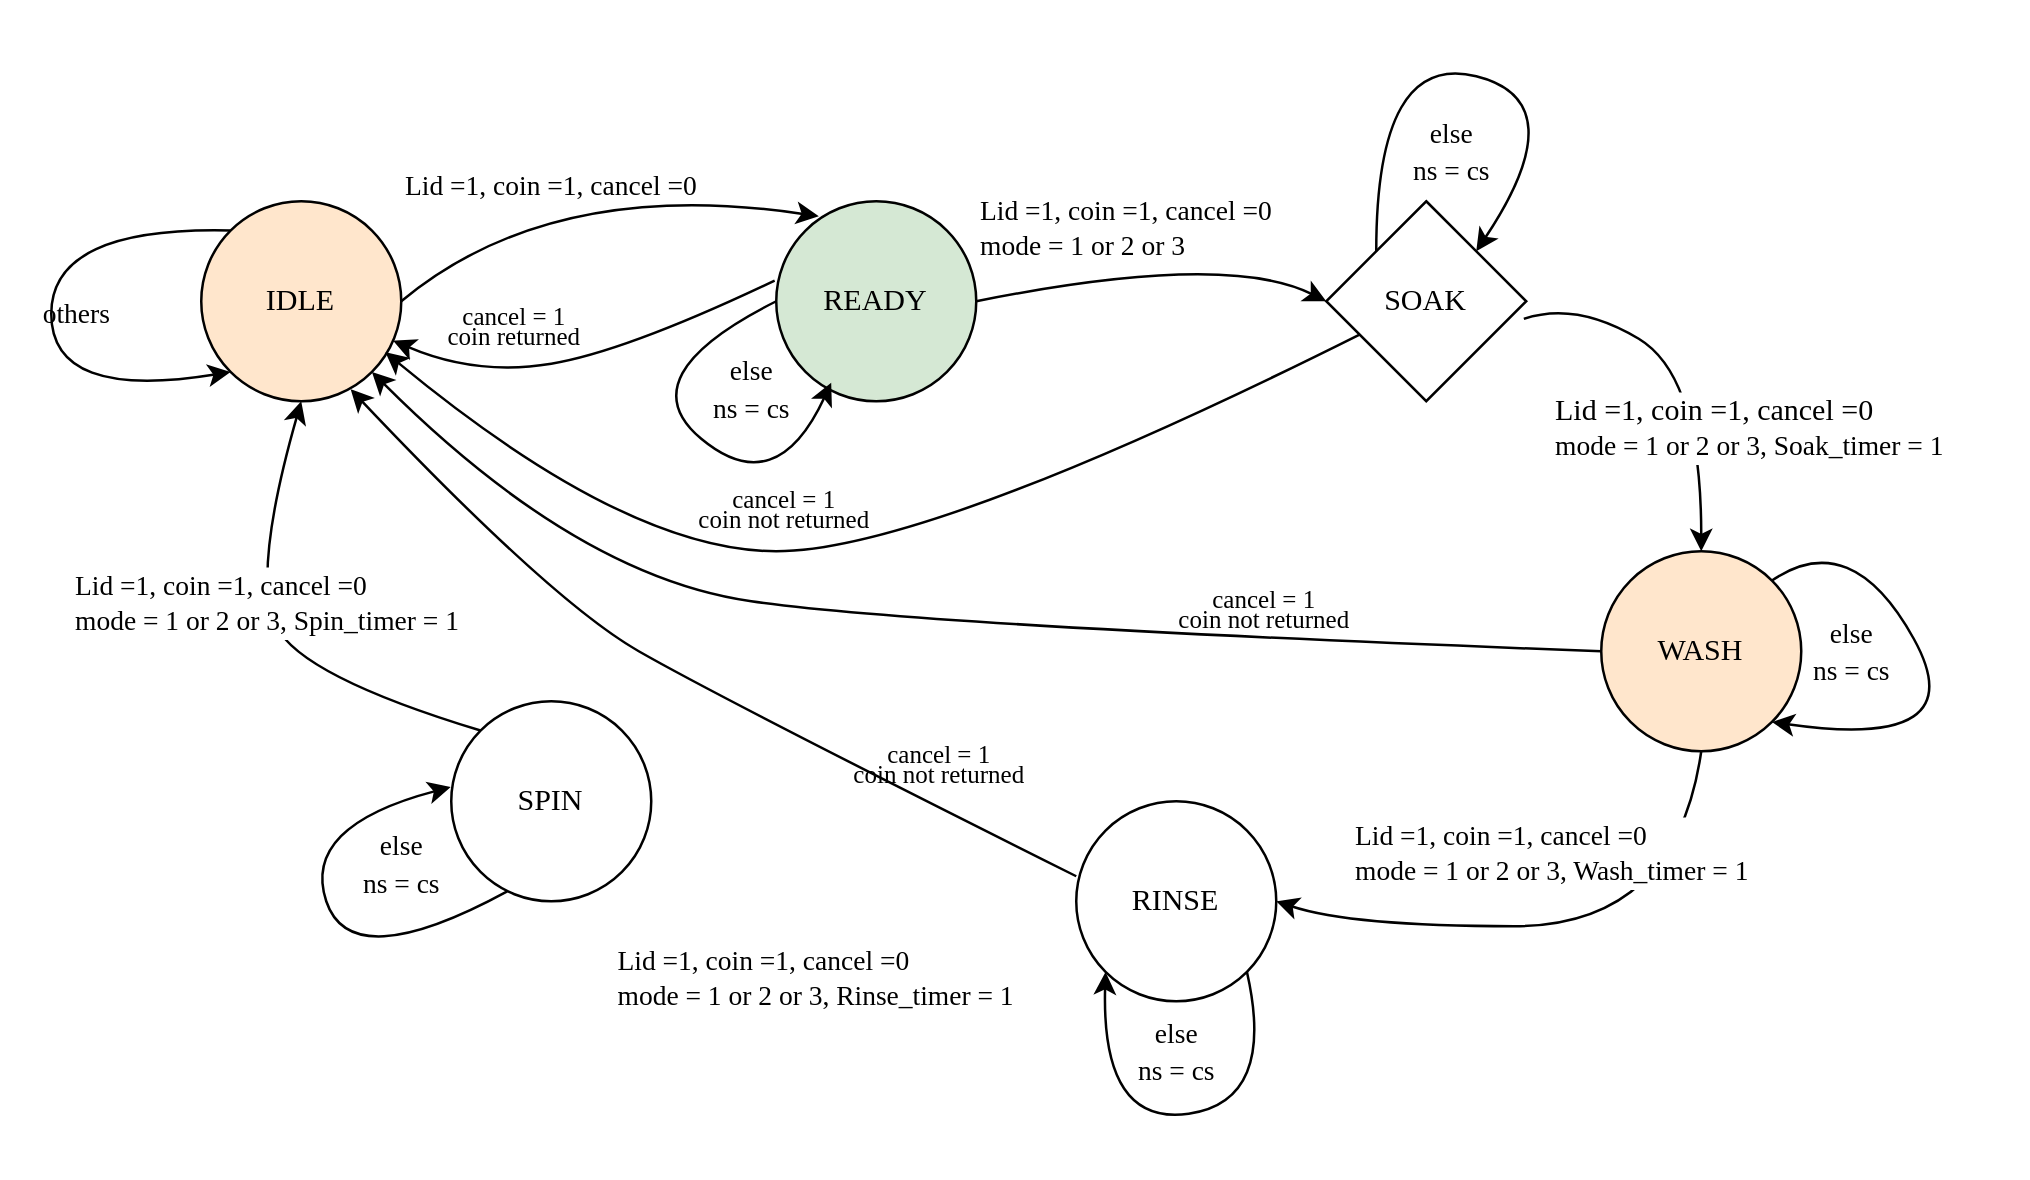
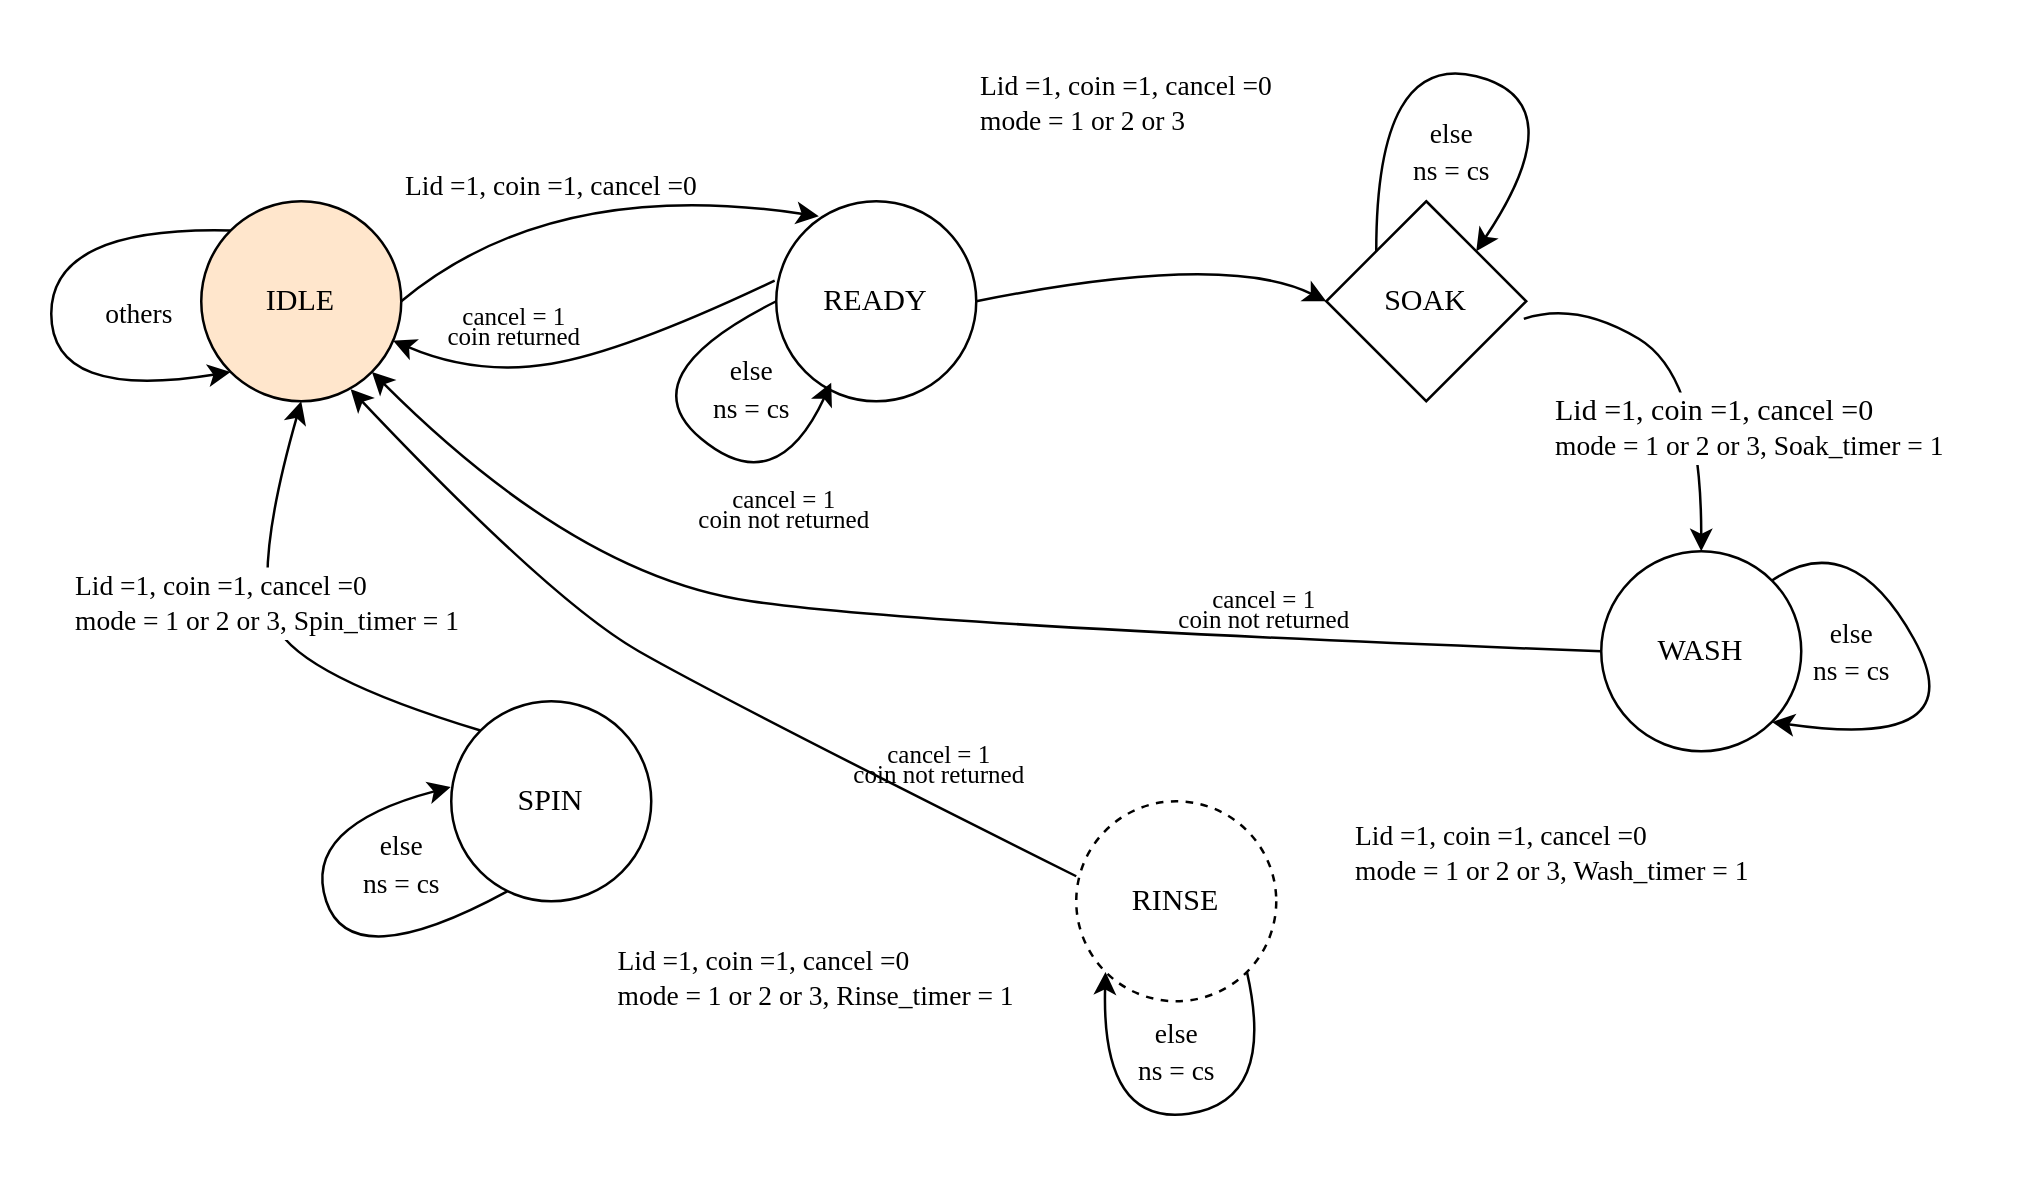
- <mxCell id="11" value="&lt;span style=&quot;font-size: 11px; font-style: normal; font-variant-ligatures: normal; font-variant-caps: normal; font-weight: 400; letter-spacing: normal; orphans: 2; text-align: center; text-indent: 0px; text-transform: none; widows: 2; word-spacing: 0px; -webkit-text-stroke-width: 0px; text-decoration-thickness: initial; text-decoration-style: initial; text-decoration-color: initial; float: none; display: inline !important;&quot;&gt;Lid =1, coin =1, cancel =0&lt;br style=&quot;border-color: var(--border-color);&quot;&gt;mode = 1 or 2 or 3&lt;br&gt;&lt;/span&gt;" style="text;whiteSpace=wrap;html=1;fontFamily=Montserrat;fontSource=https%3A%2F%2Ffonts.googleapis.com%2Fcss%3Ffamily%3DMontserrat;fontColor=default;labelBackgroundColor=default;" parent="1" vertex="1"><mxGeometry x="390" y="70" width="140" height="40" as="geometry" /></mxCell>
+ <mxCell id="11" value="&lt;span style=&quot;font-size: 11px; font-style: normal; font-variant-ligatures: normal; font-variant-caps: normal; font-weight: 400; letter-spacing: normal; orphans: 2; text-align: center; text-indent: 0px; text-transform: none; widows: 2; word-spacing: 0px; -webkit-text-stroke-width: 0px; text-decoration-thickness: initial; text-decoration-style: initial; text-decoration-color: initial; float: none; display: inline !important;&quot;&gt;Lid =1, coin =1, cancel =0&lt;br style=&quot;border-color: var(--border-color);&quot;&gt;mode = 1 or 2 or 3&lt;br&gt;&lt;/span&gt;" style="text;whiteSpace=wrap;html=1;fontFamily=Montserrat;fontSource=https%3A%2F%2Ffonts.googleapis.com%2Fcss%3Ffamily%3DMontserrat;fontColor=default;labelBackgroundColor=default;" parent="1" vertex="1"><mxGeometry x="390" y="20" width="140" height="40" as="geometry" /></mxCell>
- <mxCell id="4" value="READY" style="ellipse;whiteSpace=wrap;html=1;aspect=fixed;fontFamily=Montserrat;fontSource=https%3A%2F%2Ffonts.googleapis.com%2Fcss%3Ffamily%3DMontserrat;fillColor=#d5e8d4;" parent="1" vertex="1"><mxGeometry x="310" y="80" width="80" height="80" as="geometry" /></mxCell>
+ <mxCell id="4" value="READY" style="ellipse;whiteSpace=wrap;html=1;aspect=fixed;fontFamily=Montserrat;fontSource=https%3A%2F%2Ffonts.googleapis.com%2Fcss%3Ffamily%3DMontserrat;" parent="1" vertex="1"><mxGeometry x="310" y="80" width="80" height="80" as="geometry" /></mxCell>
- <mxCell id="14" value="&lt;font style=&quot;font-size: 11px;&quot;&gt;others&lt;/font&gt;" style="text;html=1;align=center;verticalAlign=middle;resizable=0;points=[];autosize=1;strokeColor=none;fillColor=none;fontFamily=Montserrat;fontSource=https%3A%2F%2Ffonts.googleapis.com%2Fcss%3Ffamily%3DMontserrat;" parent="1" vertex="1"><mxGeometry x="5" y="110" width="50" height="30" as="geometry" /></mxCell>
+ <mxCell id="14" value="&lt;font style=&quot;font-size: 11px;&quot;&gt;others&lt;/font&gt;" style="text;html=1;align=center;verticalAlign=middle;resizable=0;points=[];autosize=1;strokeColor=none;fillColor=none;fontFamily=Montserrat;fontSource=https%3A%2F%2Ffonts.googleapis.com%2Fcss%3Ffamily%3DMontserrat;" parent="1" vertex="1"><mxGeometry x="30" y="110" width="50" height="30" as="geometry" /></mxCell>
- <mxCell id="33" value="" style="curved=1;endArrow=classic;html=1;rounded=0;entryX=0.921;entryY=0.755;entryDx=0;entryDy=0;entryPerimeter=0;" parent="1" source="5" target="3" edge="1"><mxGeometry width="50" height="50" relative="1" as="geometry"><mxPoint x="250" y="270" as="sourcePoint" /><mxPoint x="170" y="160" as="targetPoint" /><Array as="points"><mxPoint x="370" y="220" /><mxPoint x="250" y="220" /></Array></mxGeometry></mxCell>
- <mxCell id="7" value="WASH" style="ellipse;whiteSpace=wrap;html=1;aspect=fixed;fontFamily=Montserrat;fontSource=https%3A%2F%2Ffonts.googleapis.com%2Fcss%3Ffamily%3DMontserrat;fillColor=#ffe6cc;" parent="1" vertex="1"><mxGeometry x="640" y="220" width="80" height="80" as="geometry" /></mxCell>
+ <mxCell id="7" value="WASH" style="ellipse;whiteSpace=wrap;html=1;aspect=fixed;fontFamily=Montserrat;fontSource=https%3A%2F%2Ffonts.googleapis.com%2Fcss%3Ffamily%3DMontserrat;" parent="1" vertex="1"><mxGeometry x="640" y="220" width="80" height="80" as="geometry" /></mxCell>
- <mxCell id="6" value="RINSE" style="ellipse;whiteSpace=wrap;html=1;aspect=fixed;fontFamily=Montserrat;fontSource=https%3A%2F%2Ffonts.googleapis.com%2Fcss%3Ffamily%3DMontserrat;" parent="1" vertex="1"><mxGeometry x="430" y="320" width="80" height="80" as="geometry" /></mxCell>
+ <mxCell id="6" value="RINSE" style="ellipse;whiteSpace=wrap;html=1;aspect=fixed;fontFamily=Montserrat;fontSource=https%3A%2F%2Ffonts.googleapis.com%2Fcss%3Ffamily%3DMontserrat;dashed=1;" parent="1" vertex="1"><mxGeometry x="430" y="320" width="80" height="80" as="geometry" /></mxCell>
- <mxCell id="22" value="" style="curved=1;endArrow=classic;html=1;rounded=0;exitX=0.5;exitY=1;exitDx=0;exitDy=0;entryX=1;entryY=0.5;entryDx=0;entryDy=0;" parent="1" source="7" target="6" edge="1"><mxGeometry width="50" height="50" relative="1" as="geometry"><mxPoint x="410" y="270" as="sourcePoint" /><mxPoint x="460" y="220" as="targetPoint" /><Array as="points"><mxPoint x="670" y="370" /><mxPoint x="540" y="370" /></Array></mxGeometry></mxCell>
